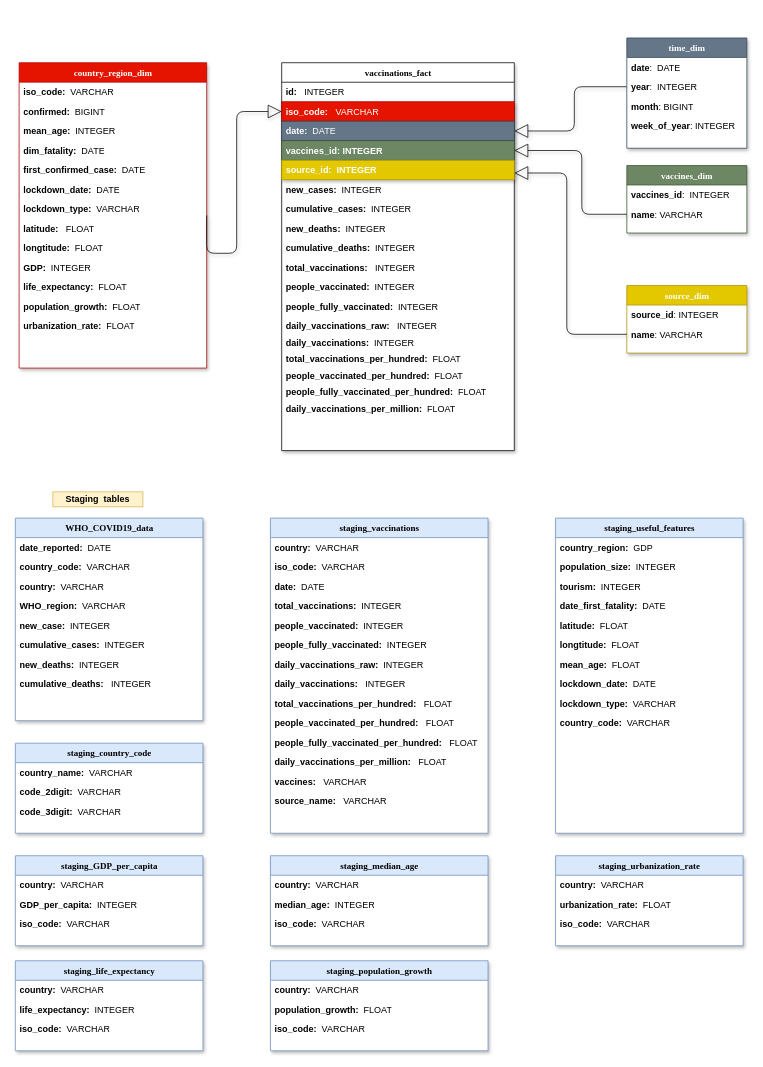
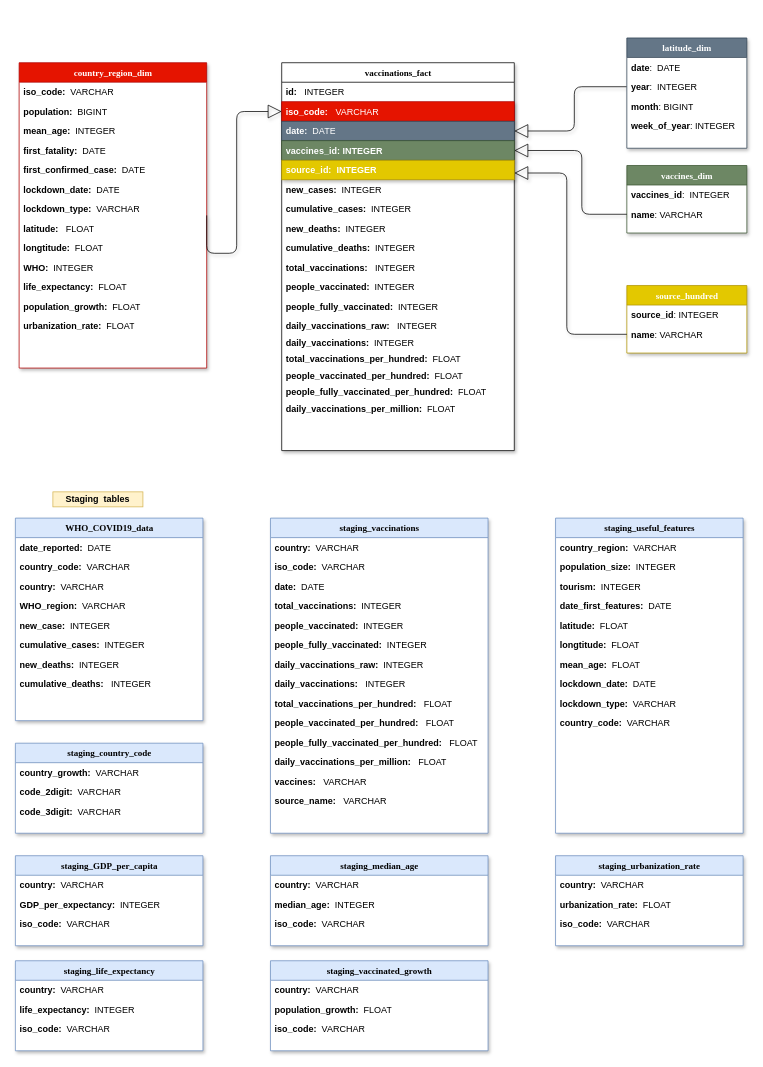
- <mxCell id="38" value="time_dim" style="swimlane;html=1;fontStyle=1;align=center;verticalAlign=top;childLayout=stackLayout;horizontal=1;startSize=26;horizontalStack=0;resizeParent=1;resizeLast=0;collapsible=1;marginBottom=0;swimlaneFillColor=#ffffff;rounded=0;shadow=1;comic=0;labelBackgroundColor=none;strokeWidth=1;fontFamily=Verdana;fontSize=12;fillColor=#647687;strokeColor=#314354;fontColor=#ffffff;sketch=0;" parent="3" vertex="1"><mxGeometry x="810" width="160" height="147" as="geometry" /></mxCell>
+ <mxCell id="38" value="latitude_dim" style="swimlane;html=1;fontStyle=1;align=center;verticalAlign=top;childLayout=stackLayout;horizontal=1;startSize=26;horizontalStack=0;resizeParent=1;resizeLast=0;collapsible=1;marginBottom=0;swimlaneFillColor=#ffffff;rounded=0;shadow=1;comic=0;labelBackgroundColor=none;strokeWidth=1;fontFamily=Verdana;fontSize=12;fillColor=#647687;strokeColor=#314354;fontColor=#ffffff;sketch=0;" parent="3" vertex="1"><mxGeometry x="810" width="160" height="147" as="geometry" /></mxCell>
- <mxCell id="6" value="confirmed:&amp;nbsp; &lt;span style=&quot;font-weight: normal&quot;&gt;BIGINT&lt;/span&gt;" style="text;html=1;align=left;verticalAlign=top;spacingLeft=4;spacingRight=4;whiteSpace=wrap;overflow=hidden;rotatable=0;points=[[0,0.5],[1,0.5]];portConstraint=eastwest;fontStyle=1;shadow=1;sketch=0;" parent="4" vertex="1"><mxGeometry y="52" width="250" height="26" as="geometry" /></mxCell>
+ <mxCell id="6" value="population:&amp;nbsp; &lt;span style=&quot;font-weight: normal&quot;&gt;BIGINT&lt;/span&gt;" style="text;html=1;align=left;verticalAlign=top;spacingLeft=4;spacingRight=4;whiteSpace=wrap;overflow=hidden;rotatable=0;points=[[0,0.5],[1,0.5]];portConstraint=eastwest;fontStyle=1;shadow=1;sketch=0;" parent="4" vertex="1"><mxGeometry y="52" width="250" height="26" as="geometry" /></mxCell>
- <mxCell id="8" value="dim_fatality:&amp;nbsp; &lt;span style=&quot;font-weight: normal&quot;&gt;DATE&lt;/span&gt;" style="text;html=1;align=left;verticalAlign=top;spacingLeft=4;spacingRight=4;whiteSpace=wrap;overflow=hidden;rotatable=0;points=[[0,0.5],[1,0.5]];portConstraint=eastwest;fontStyle=1;shadow=1;sketch=0;" parent="4" vertex="1"><mxGeometry y="104" width="250" height="26" as="geometry" /></mxCell>
+ <mxCell id="8" value="first_fatality:&amp;nbsp; &lt;span style=&quot;font-weight: normal&quot;&gt;DATE&lt;/span&gt;" style="text;html=1;align=left;verticalAlign=top;spacingLeft=4;spacingRight=4;whiteSpace=wrap;overflow=hidden;rotatable=0;points=[[0,0.5],[1,0.5]];portConstraint=eastwest;fontStyle=1;shadow=1;sketch=0;" parent="4" vertex="1"><mxGeometry y="104" width="250" height="26" as="geometry" /></mxCell>
- <mxCell id="14" value="GDP:&amp;nbsp; &lt;span style=&quot;font-weight: 400&quot;&gt;INTEGER&lt;/span&gt;" style="text;html=1;align=left;verticalAlign=top;spacingLeft=4;spacingRight=4;whiteSpace=wrap;overflow=hidden;rotatable=0;points=[[0,0.5],[1,0.5]];portConstraint=eastwest;fontStyle=1;shadow=1;sketch=0;" parent="4" vertex="1"><mxGeometry y="260" width="250" height="26" as="geometry" /></mxCell>
+ <mxCell id="14" value="WHO:&amp;nbsp; &lt;span style=&quot;font-weight: 400&quot;&gt;INTEGER&lt;/span&gt;" style="text;html=1;align=left;verticalAlign=top;spacingLeft=4;spacingRight=4;whiteSpace=wrap;overflow=hidden;rotatable=0;points=[[0,0.5],[1,0.5]];portConstraint=eastwest;fontStyle=1;shadow=1;sketch=0;" parent="4" vertex="1"><mxGeometry y="260" width="250" height="26" as="geometry" /></mxCell>
- <mxCell id="47" value="source_dim" style="swimlane;html=1;fontStyle=1;align=center;verticalAlign=top;childLayout=stackLayout;horizontal=1;startSize=26;horizontalStack=0;resizeParent=1;resizeLast=0;collapsible=1;marginBottom=0;swimlaneFillColor=#ffffff;rounded=0;shadow=1;comic=0;labelBackgroundColor=none;strokeWidth=1;fontFamily=Verdana;fontSize=12;fillColor=#e3c800;strokeColor=#B09500;fontColor=#ffffff;sketch=0;" parent="3" vertex="1"><mxGeometry x="810" y="330.0" width="160" height="90" as="geometry" /></mxCell>
+ <mxCell id="47" value="source_hundred" style="swimlane;html=1;fontStyle=1;align=center;verticalAlign=top;childLayout=stackLayout;horizontal=1;startSize=26;horizontalStack=0;resizeParent=1;resizeLast=0;collapsible=1;marginBottom=0;swimlaneFillColor=#ffffff;rounded=0;shadow=1;comic=0;labelBackgroundColor=none;strokeWidth=1;fontFamily=Verdana;fontSize=12;fillColor=#e3c800;strokeColor=#B09500;fontColor=#ffffff;sketch=0;" parent="3" vertex="1"><mxGeometry x="810" y="330.0" width="160" height="90" as="geometry" /></mxCell>
- <mxCell id="82" value="country_region:&amp;nbsp; &lt;span style=&quot;font-weight: 400&quot;&gt;GDP&lt;/span&gt;" style="text;html=1;align=left;verticalAlign=top;spacingLeft=4;spacingRight=4;whiteSpace=wrap;overflow=hidden;rotatable=0;points=[[0,0.5],[1,0.5]];portConstraint=eastwest;fontStyle=1;shadow=1;sketch=0;" parent="81" vertex="1"><mxGeometry y="26" width="250" height="26" as="geometry" /></mxCell>
+ <mxCell id="82" value="country_region:&amp;nbsp; &lt;span style=&quot;font-weight: 400&quot;&gt;VARCHAR&lt;/span&gt;" style="text;html=1;align=left;verticalAlign=top;spacingLeft=4;spacingRight=4;whiteSpace=wrap;overflow=hidden;rotatable=0;points=[[0,0.5],[1,0.5]];portConstraint=eastwest;fontStyle=1;shadow=1;sketch=0;" parent="81" vertex="1"><mxGeometry y="26" width="250" height="26" as="geometry" /></mxCell>
- <mxCell id="85" value="date_first_fatality:&amp;nbsp;&amp;nbsp;&lt;span style=&quot;font-weight: normal&quot;&gt;DATE&lt;/span&gt;" style="text;html=1;align=left;verticalAlign=top;spacingLeft=4;spacingRight=4;whiteSpace=wrap;overflow=hidden;rotatable=0;points=[[0,0.5],[1,0.5]];portConstraint=eastwest;fontStyle=1;shadow=1;sketch=0;" parent="81" vertex="1"><mxGeometry y="104" width="250" height="26" as="geometry" /></mxCell>
+ <mxCell id="85" value="date_first_features:&amp;nbsp;&amp;nbsp;&lt;span style=&quot;font-weight: normal&quot;&gt;DATE&lt;/span&gt;" style="text;html=1;align=left;verticalAlign=top;spacingLeft=4;spacingRight=4;whiteSpace=wrap;overflow=hidden;rotatable=0;points=[[0,0.5],[1,0.5]];portConstraint=eastwest;fontStyle=1;shadow=1;sketch=0;" parent="81" vertex="1"><mxGeometry y="104" width="250" height="26" as="geometry" /></mxCell>
- <mxCell id="78" value="country_name:&amp;nbsp; &lt;span style=&quot;font-weight: 400&quot;&gt;VARCHAR&lt;/span&gt;" style="text;html=1;align=left;verticalAlign=top;spacingLeft=4;spacingRight=4;whiteSpace=wrap;overflow=hidden;rotatable=0;points=[[0,0.5],[1,0.5]];portConstraint=eastwest;fontStyle=1;shadow=1;sketch=0;" parent="77" vertex="1"><mxGeometry y="26" width="250" height="26" as="geometry" /></mxCell>
+ <mxCell id="78" value="country_growth:&amp;nbsp; &lt;span style=&quot;font-weight: 400&quot;&gt;VARCHAR&lt;/span&gt;" style="text;html=1;align=left;verticalAlign=top;spacingLeft=4;spacingRight=4;whiteSpace=wrap;overflow=hidden;rotatable=0;points=[[0,0.5],[1,0.5]];portConstraint=eastwest;fontStyle=1;shadow=1;sketch=0;" parent="77" vertex="1"><mxGeometry y="26" width="250" height="26" as="geometry" /></mxCell>
- <mxCell id="95" value="GDP_per_capita:&amp;nbsp; &lt;span style=&quot;font-weight: normal&quot;&gt;INTEGER&lt;/span&gt;" style="text;html=1;align=left;verticalAlign=top;spacingLeft=4;spacingRight=4;whiteSpace=wrap;overflow=hidden;rotatable=0;points=[[0,0.5],[1,0.5]];portConstraint=eastwest;fontStyle=1;shadow=1;sketch=0;" parent="93" vertex="1"><mxGeometry y="52" width="250" height="26" as="geometry" /></mxCell>
+ <mxCell id="95" value="GDP_per_expectancy:&amp;nbsp; &lt;span style=&quot;font-weight: normal&quot;&gt;INTEGER&lt;/span&gt;" style="text;html=1;align=left;verticalAlign=top;spacingLeft=4;spacingRight=4;whiteSpace=wrap;overflow=hidden;rotatable=0;points=[[0,0.5],[1,0.5]];portConstraint=eastwest;fontStyle=1;shadow=1;sketch=0;" parent="93" vertex="1"><mxGeometry y="52" width="250" height="26" as="geometry" /></mxCell>
- <mxCell id="105" value="staging_population_growth" style="swimlane;html=1;fontStyle=1;align=center;verticalAlign=top;childLayout=stackLayout;horizontal=1;startSize=26;horizontalStack=0;resizeParent=1;resizeLast=0;collapsible=1;marginBottom=0;swimlaneFillColor=#ffffff;rounded=0;shadow=1;comic=0;labelBackgroundColor=none;strokeWidth=1;fillColor=#dae8fc;fontFamily=Verdana;fontSize=12;strokeColor=#6c8ebf;sketch=0;" parent="52" vertex="1"><mxGeometry x="340" y="650" width="290" height="120" as="geometry" /></mxCell>
+ <mxCell id="105" value="staging_vaccinated_growth" style="swimlane;html=1;fontStyle=1;align=center;verticalAlign=top;childLayout=stackLayout;horizontal=1;startSize=26;horizontalStack=0;resizeParent=1;resizeLast=0;collapsible=1;marginBottom=0;swimlaneFillColor=#ffffff;rounded=0;shadow=1;comic=0;labelBackgroundColor=none;strokeWidth=1;fillColor=#dae8fc;fontFamily=Verdana;fontSize=12;strokeColor=#6c8ebf;sketch=0;" parent="52" vertex="1"><mxGeometry x="340" y="650" width="290" height="120" as="geometry" /></mxCell>
